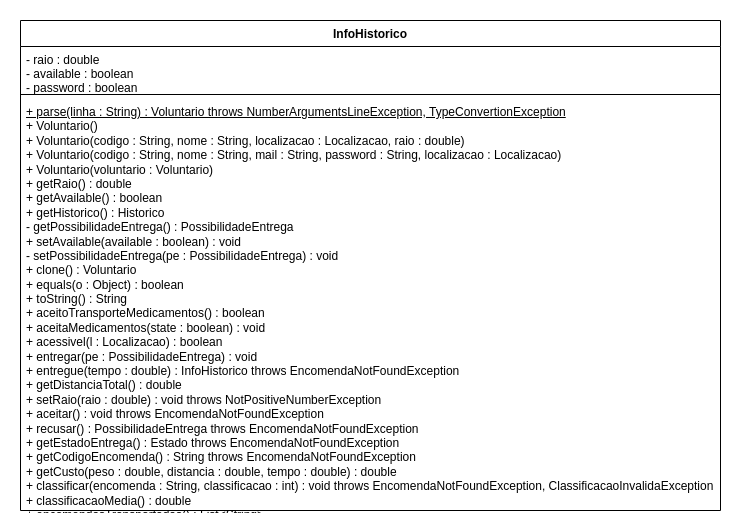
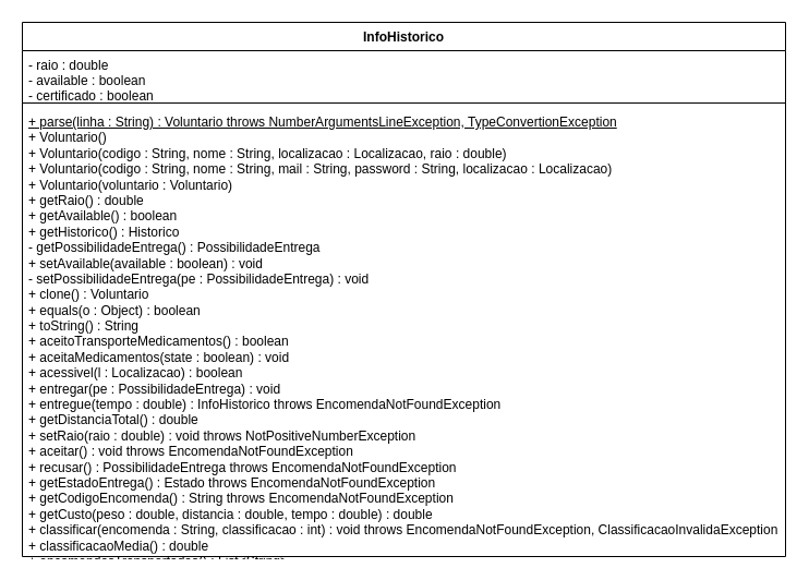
- <mxCell id="3" value="- raio : double&#10;- available : boolean&#10;- password : boolean" style="text;strokeColor=none;fillColor=none;align=left;verticalAlign=top;spacingLeft=4;spacingRight=4;overflow=hidden;rotatable=0;points=[[0,0.5],[1,0.5]];portConstraint=eastwest;" vertex="1" parent="2"><mxGeometry y="26" width="700" height="44" as="geometry" /></mxCell>
+ <mxCell id="3" value="- raio : double&#10;- available : boolean&#10;- certificado : boolean" style="text;strokeColor=none;fillColor=none;align=left;verticalAlign=top;spacingLeft=4;spacingRight=4;overflow=hidden;rotatable=0;points=[[0,0.5],[1,0.5]];portConstraint=eastwest;" vertex="1" parent="2"><mxGeometry y="26" width="700" height="44" as="geometry" /></mxCell>
